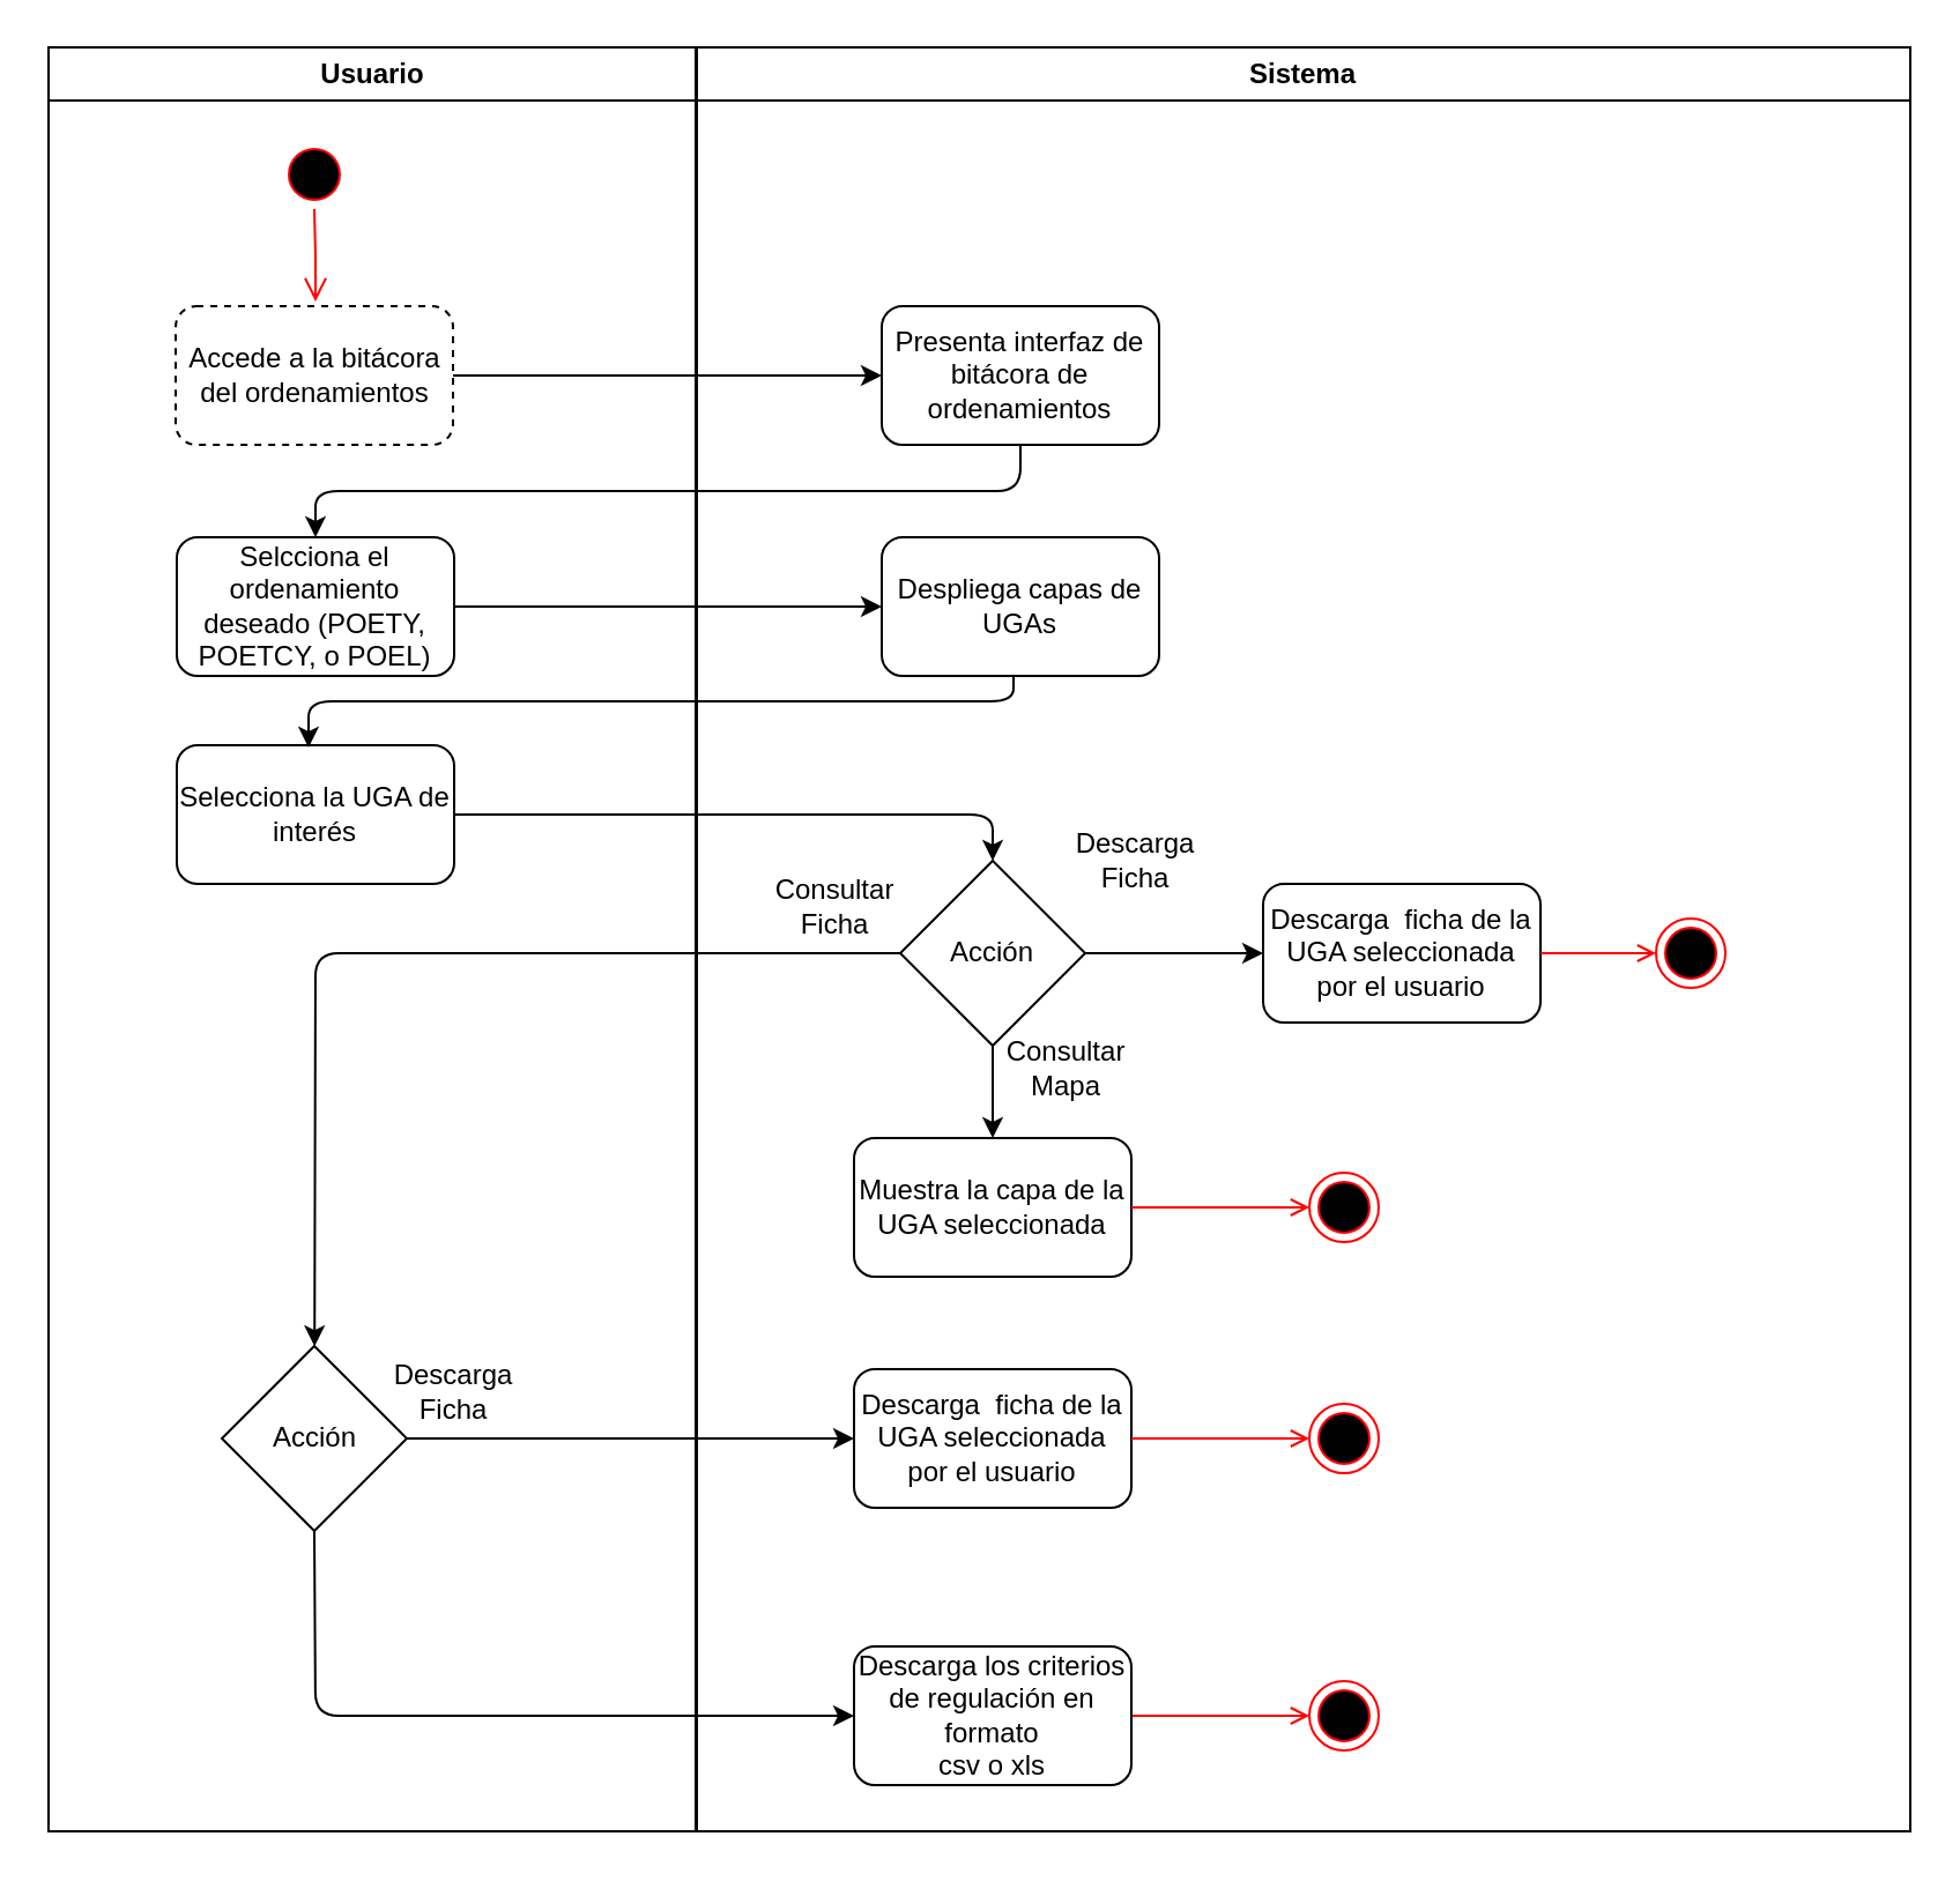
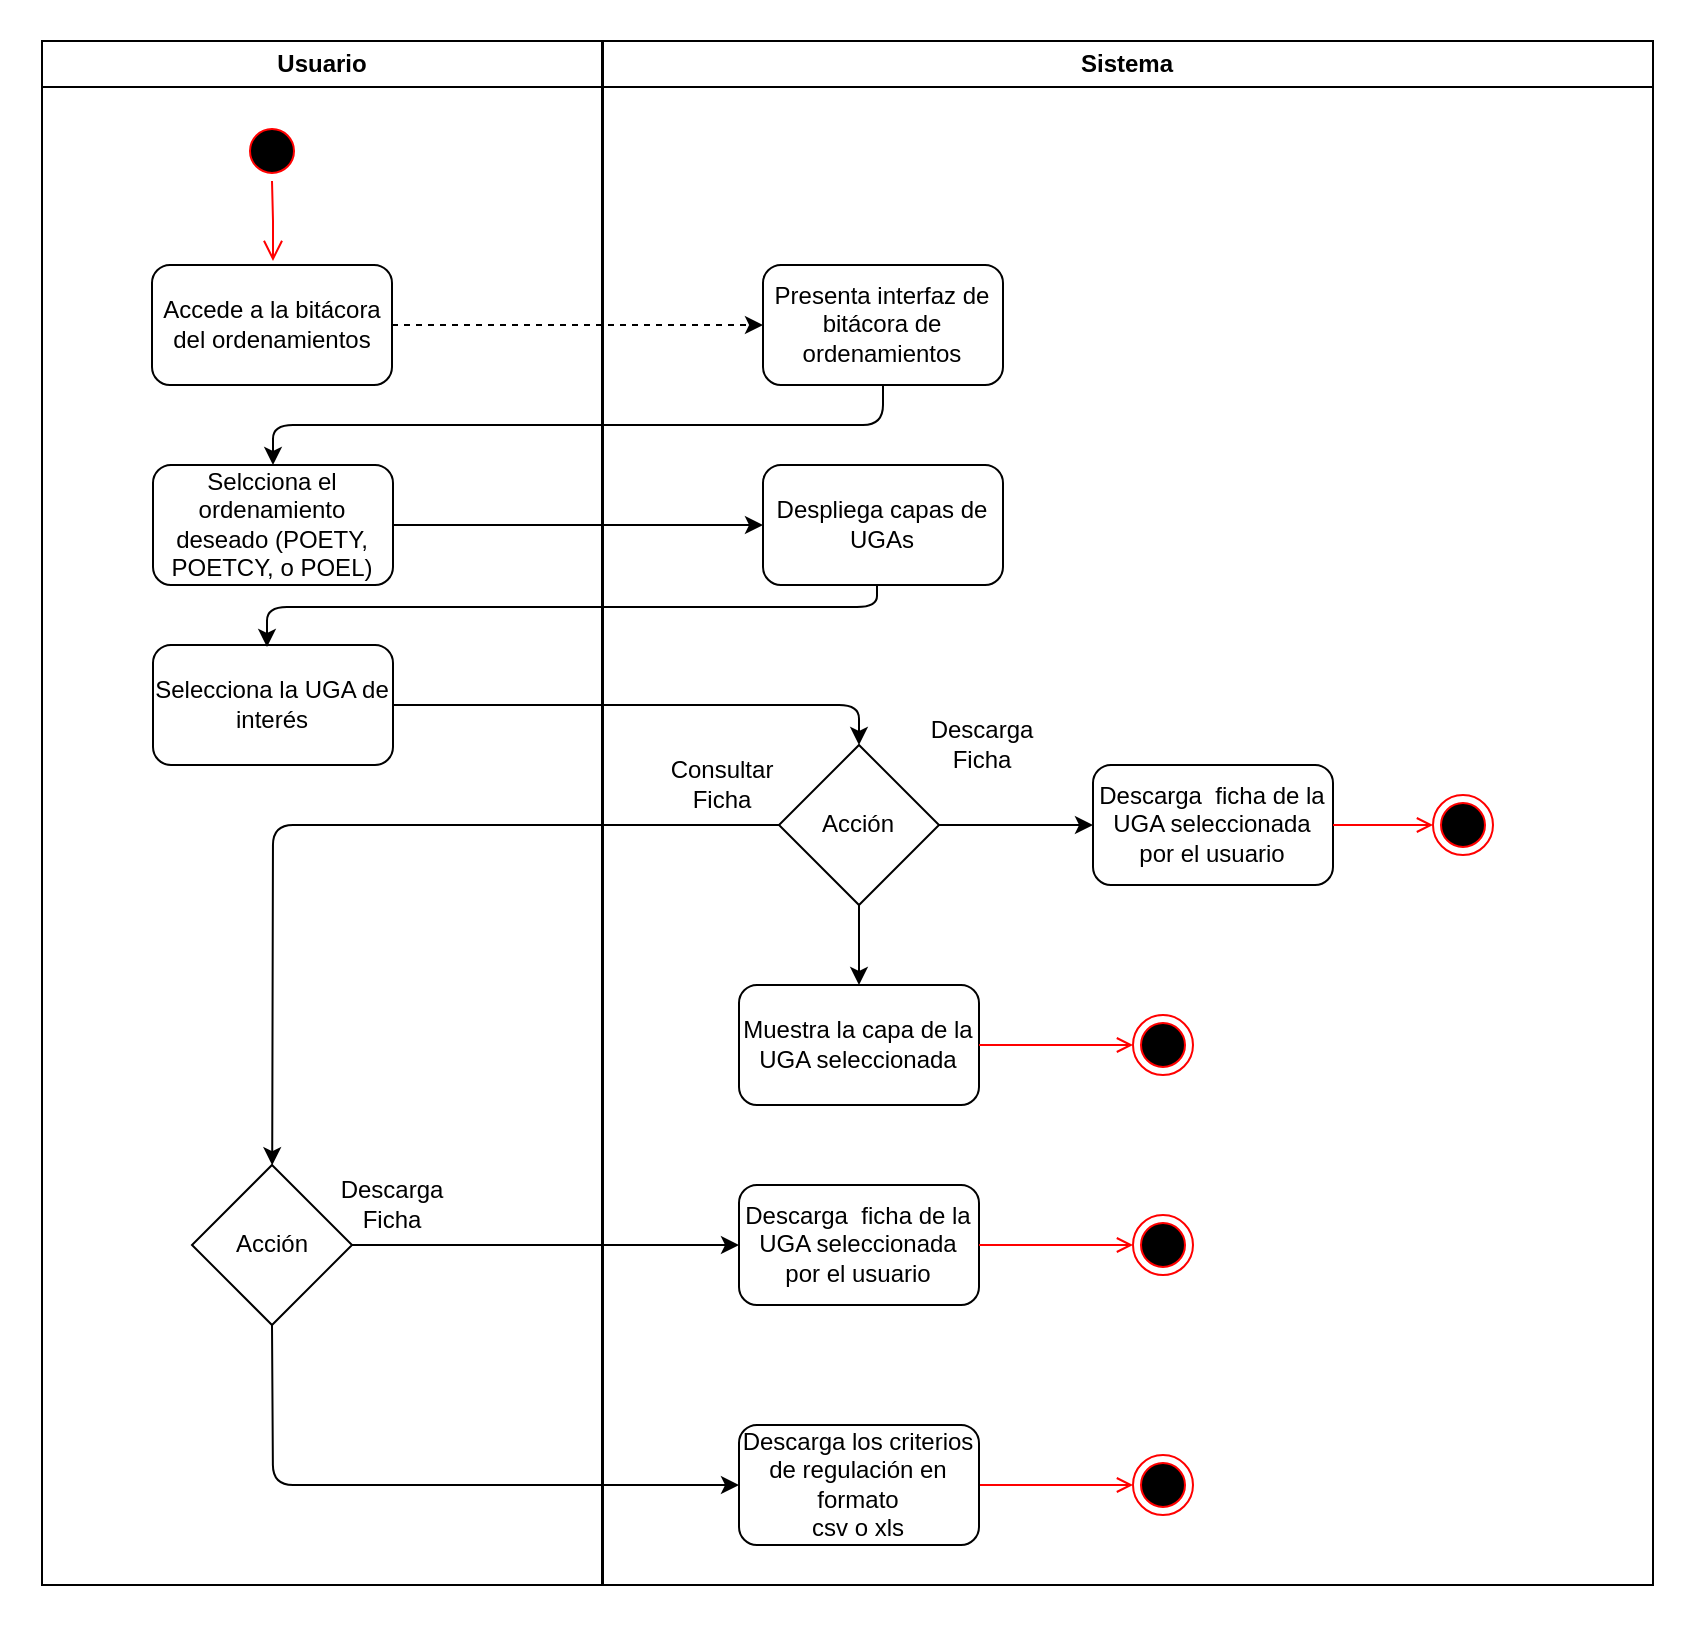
- <mxCell id="5" value="Accede a la bitácora del ordenamientos" style="rounded=1;whiteSpace=wrap;html=1;dashed=1;" vertex="1" parent="2"><mxGeometry x="55" y="112" width="120" height="60" as="geometry" /></mxCell>
+ <mxCell id="5" value="Accede a la bitácora del ordenamientos" style="rounded=1;whiteSpace=wrap;html=1;" vertex="1" parent="2"><mxGeometry x="55" y="112" width="120" height="60" as="geometry" /></mxCell>
- <mxCell id="30" value="" style="endArrow=classic;html=1;exitX=1;exitY=0.5;exitDx=0;exitDy=0;entryX=0;entryY=0.5;entryDx=0;entryDy=0;" edge="1" parent="1" source="5" target="12"><mxGeometry width="50" height="50" relative="1" as="geometry"><mxPoint x="416" y="342" as="sourcePoint" /><mxPoint x="466" y="292" as="targetPoint" /></mxGeometry></mxCell>
+ <mxCell id="30" value="" style="endArrow=classic;html=1;exitX=1;exitY=0.5;exitDx=0;exitDy=0;entryX=0;entryY=0.5;entryDx=0;entryDy=0;dashed=1;" edge="1" parent="1" source="5" target="12"><mxGeometry width="50" height="50" relative="1" as="geometry"><mxPoint x="416" y="342" as="sourcePoint" /><mxPoint x="466" y="292" as="targetPoint" /></mxGeometry></mxCell>
- <mxCell id="19" value="Consultar Mapa&lt;br&gt;" style="text;html=1;strokeColor=none;fillColor=none;align=center;verticalAlign=middle;whiteSpace=wrap;rounded=0;" vertex="1" parent="9"><mxGeometry x="140" y="432" width="40" height="20" as="geometry" /></mxCell>
